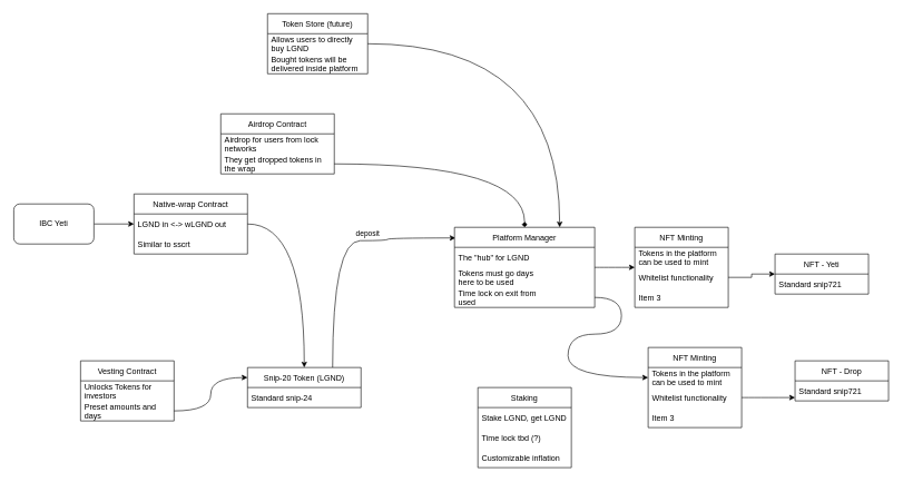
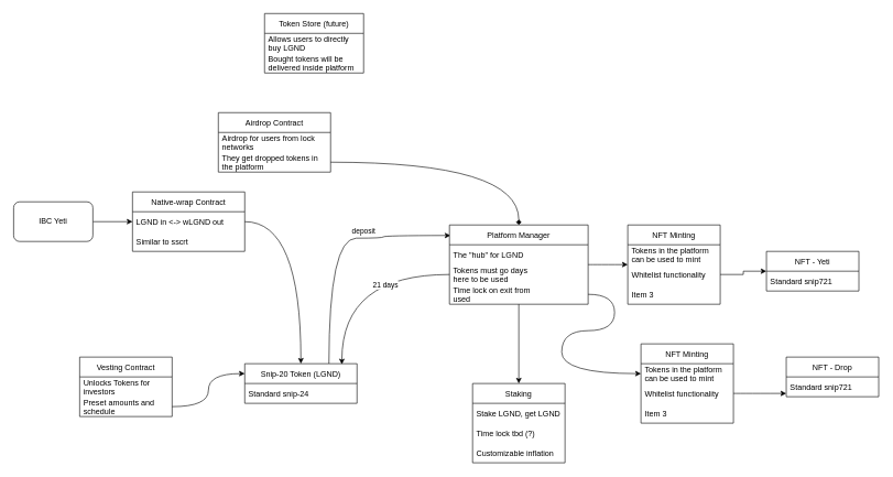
- <mxCell id="49" style="edgeStyle=orthogonalEdgeStyle;curved=1;rounded=0;orthogonalLoop=1;jettySize=auto;html=1;exitX=1;exitY=0.5;exitDx=0;exitDy=0;entryX=0.75;entryY=0;entryDx=0;entryDy=0;" parent="1" source="29" target="15" edge="1"><mxGeometry relative="1" as="geometry" /></mxCell>
- <mxCell id="7" value="They get dropped tokens in &#10;the wrap" style="text;strokeColor=none;fillColor=none;align=left;verticalAlign=middle;spacingLeft=4;spacingRight=4;overflow=hidden;points=[[0,0.5],[1,0.5]];portConstraint=eastwest;rotatable=0;" parent="5" vertex="1"><mxGeometry y="60" width="170" height="30" as="geometry" /></mxCell>
+ <mxCell id="7" value="They get dropped tokens in &#10;the platform" style="text;strokeColor=none;fillColor=none;align=left;verticalAlign=middle;spacingLeft=4;spacingRight=4;overflow=hidden;points=[[0,0.5],[1,0.5]];portConstraint=eastwest;rotatable=0;" parent="5" vertex="1"><mxGeometry y="60" width="170" height="30" as="geometry" /></mxCell>
+ <mxCell id="39" style="edgeStyle=orthogonalEdgeStyle;curved=1;rounded=0;orthogonalLoop=1;jettySize=auto;html=1;exitX=0;exitY=0.5;exitDx=0;exitDy=0;entryX=0.865;entryY=0.017;entryDx=0;entryDy=0;entryPerimeter=0;" parent="1" source="17" target="3" edge="1"><mxGeometry relative="1" as="geometry" /></mxCell>
+ <mxCell id="40" value="21 days" style="edgeLabel;html=1;align=center;verticalAlign=middle;resizable=0;points=[];" parent="39" vertex="1" connectable="0"><mxGeometry x="-0.035" y="13" relative="1" as="geometry"><mxPoint x="46" y="2" as="offset" /></mxGeometry></mxCell>
+ <mxCell id="14" style="edgeStyle=none;rounded=0;orthogonalLoop=1;jettySize=auto;html=1;entryX=0.5;entryY=0;entryDx=0;entryDy=0;" parent="1" source="18" target="19" edge="1"><mxGeometry relative="1" as="geometry" /></mxCell>
- <mxCell id="27" value="Preset amounts and &#10;days" style="text;strokeColor=none;fillColor=none;align=left;verticalAlign=middle;spacingLeft=4;spacingRight=4;overflow=hidden;points=[[0,0.5],[1,0.5]];portConstraint=eastwest;rotatable=0;" parent="25" vertex="1"><mxGeometry y="60" width="140" height="30" as="geometry" /></mxCell>
+ <mxCell id="27" value="Preset amounts and &#10;schedule" style="text;strokeColor=none;fillColor=none;align=left;verticalAlign=middle;spacingLeft=4;spacingRight=4;overflow=hidden;points=[[0,0.5],[1,0.5]];portConstraint=eastwest;rotatable=0;" parent="25" vertex="1"><mxGeometry y="60" width="140" height="30" as="geometry" /></mxCell>
